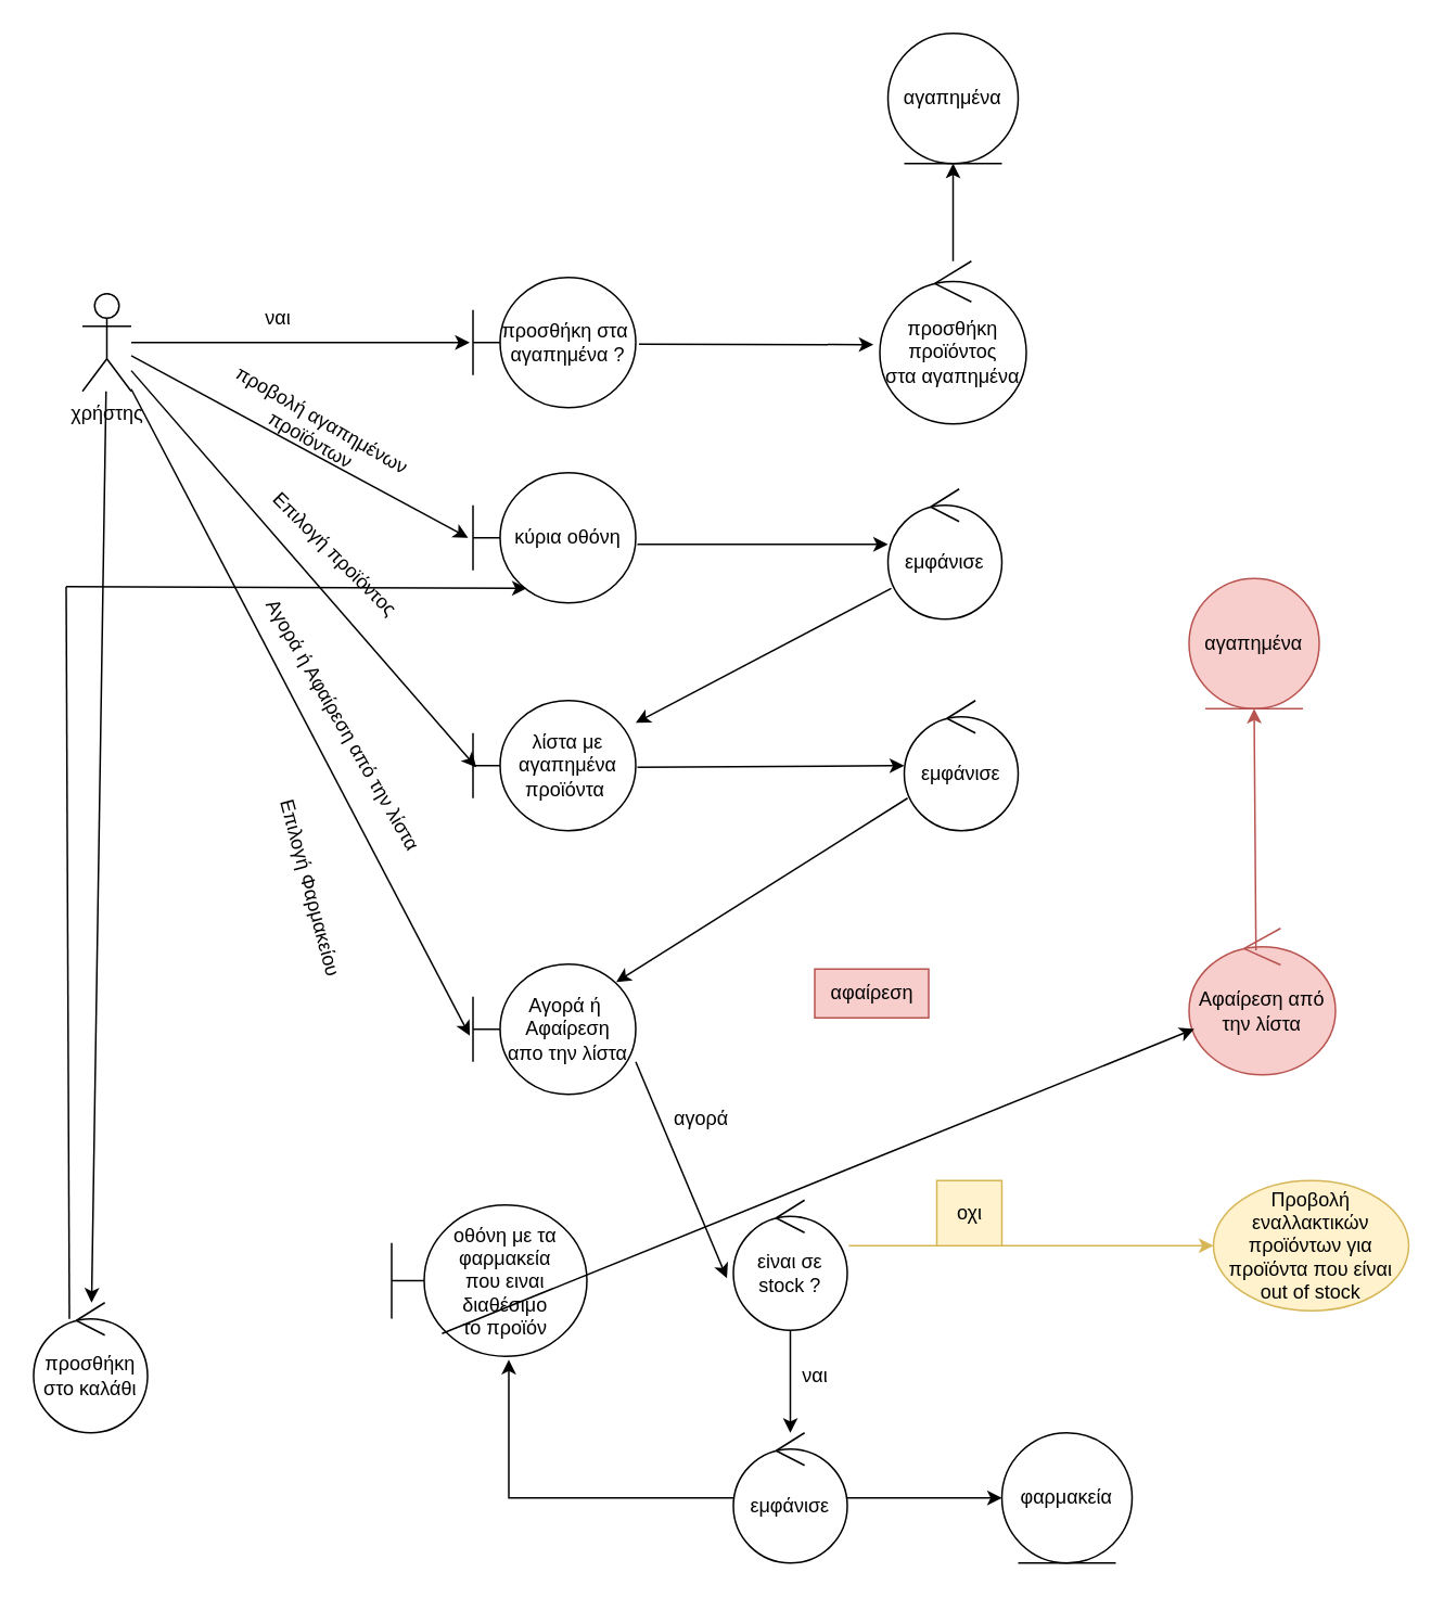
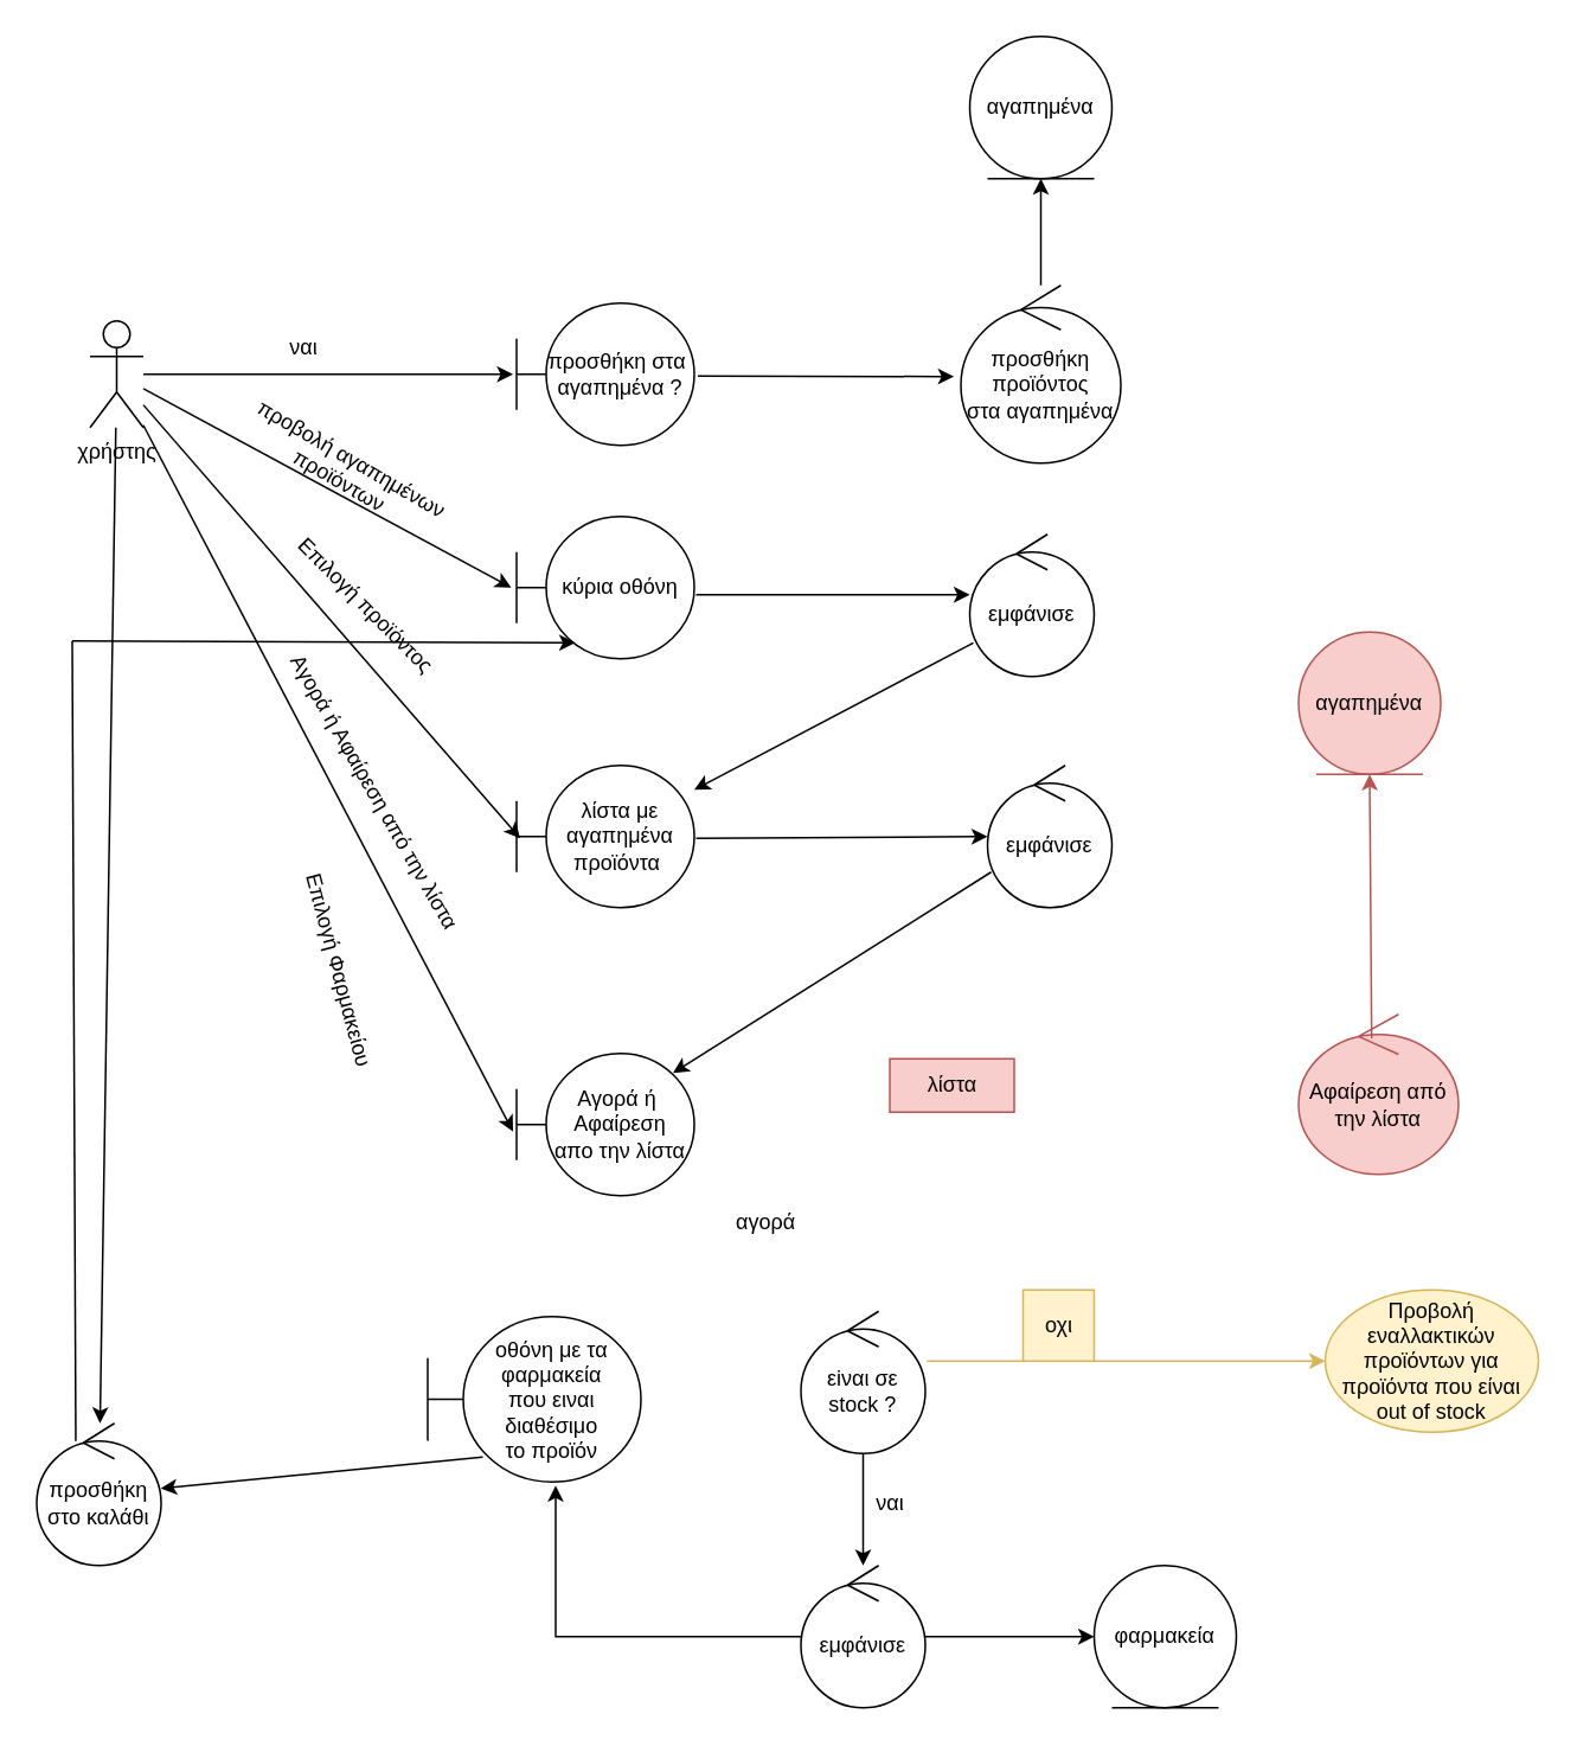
- <mxCell id="35" value="αφαίρεση" style="text;html=1;align=center;verticalAlign=middle;resizable=0;points=[];autosize=1;strokeColor=#b85450;fillColor=#f8cecc;" parent="1" vertex="1"><mxGeometry x="500" y="595" width="70" height="30" as="geometry" /></mxCell>
+ <mxCell id="35" value="λίστα" style="text;html=1;align=center;verticalAlign=middle;resizable=0;points=[];autosize=1;strokeColor=#b85450;fillColor=#f8cecc;" parent="1" vertex="1"><mxGeometry x="500" y="595" width="70" height="30" as="geometry" /></mxCell>
- <mxCell id="21" value="" style="endArrow=classic;html=1;rounded=0;exitX=1;exitY=0.75;exitDx=0;exitDy=0;exitPerimeter=0;entryX=-0.057;entryY=0.6;entryDx=0;entryDy=0;entryPerimeter=0;" parent="1" source="17" target="23" edge="1"><mxGeometry width="50" height="50" relative="1" as="geometry"><mxPoint x="750" y="702" as="sourcePoint" /><mxPoint x="920" y="827" as="targetPoint" /></mxGeometry></mxCell>
- <mxCell id="45" value="" style="endArrow=classic;html=1;rounded=0;exitX=0.258;exitY=0.849;exitDx=0;exitDy=0;exitPerimeter=0;" parent="1" source="30" target="32" edge="1"><mxGeometry width="50" height="50" relative="1" as="geometry"><mxPoint x="700" y="710" as="sourcePoint" /><mxPoint x="750" y="660" as="targetPoint" /></mxGeometry></mxCell>
+ <mxCell id="45" value="" style="endArrow=classic;html=1;rounded=0;exitX=0.258;exitY=0.849;exitDx=0;exitDy=0;exitPerimeter=0;" parent="1" source="30" target="31" edge="1"><mxGeometry width="50" height="50" relative="1" as="geometry"><mxPoint x="700" y="710" as="sourcePoint" /><mxPoint x="750" y="660" as="targetPoint" /></mxGeometry></mxCell>
